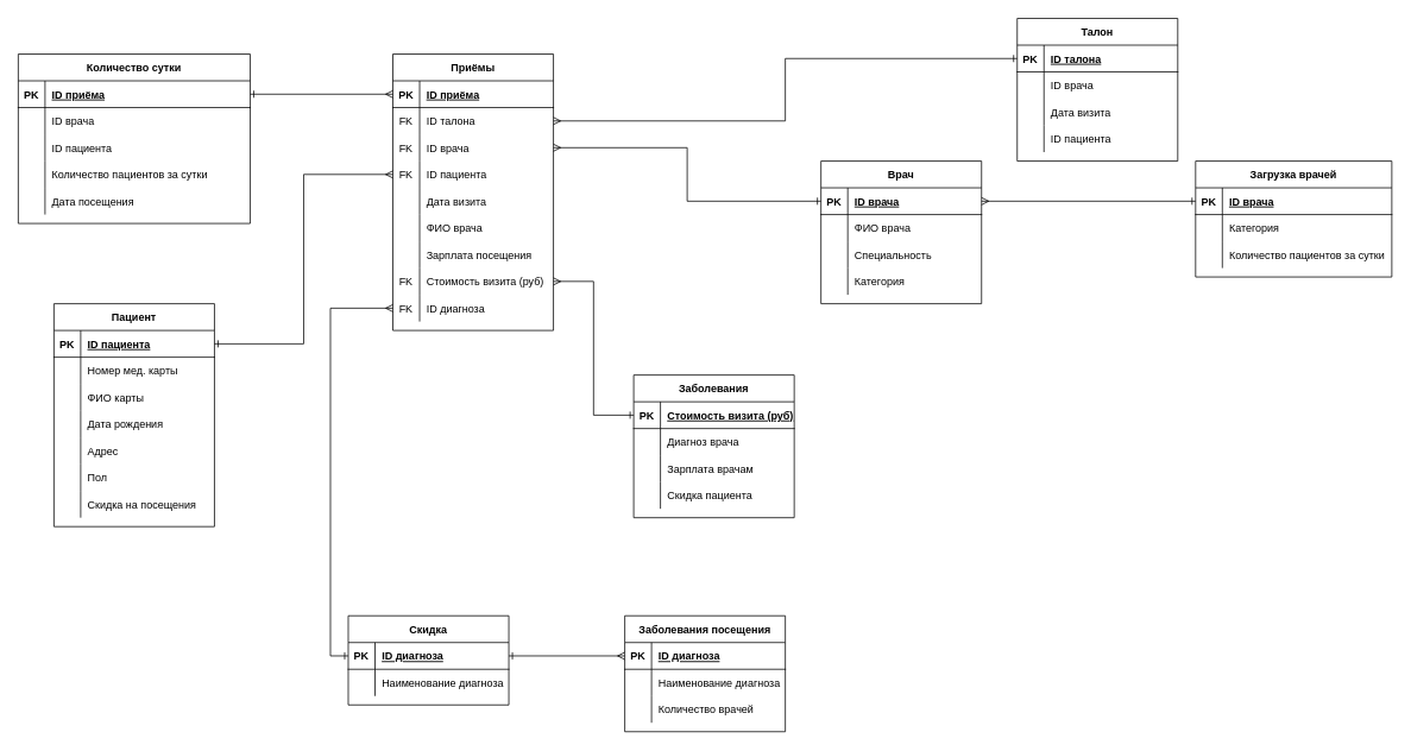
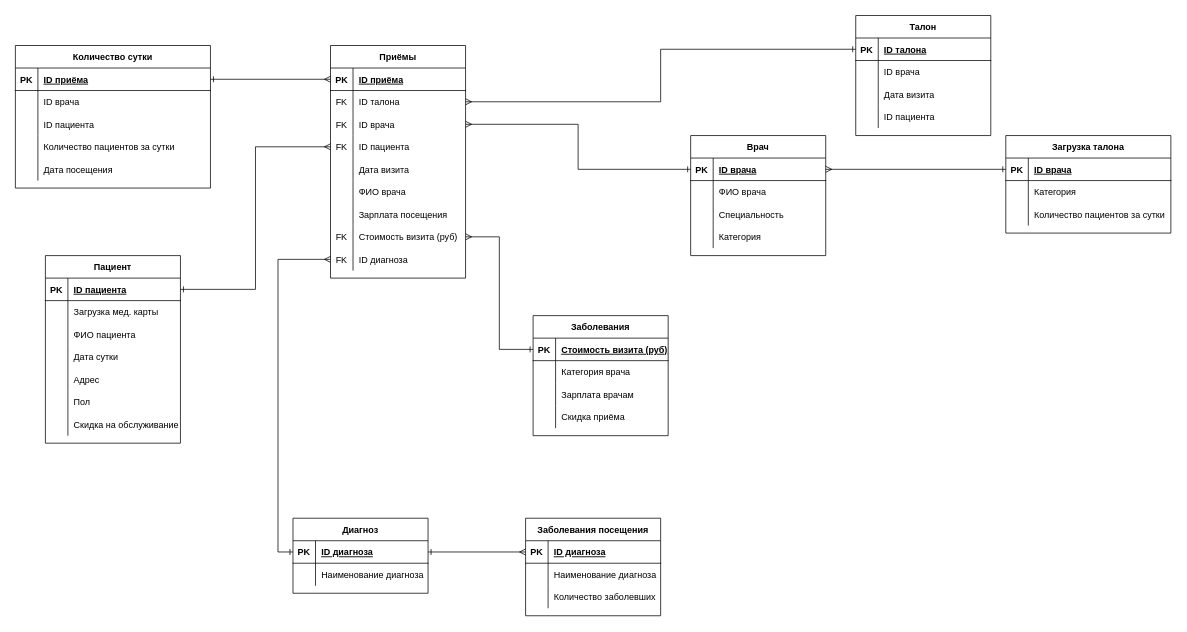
- <mxCell id="124" value="Загрузка врачей" style="shape=table;startSize=30;container=1;collapsible=1;childLayout=tableLayout;fixedRows=1;rowLines=0;fontStyle=1;align=center;resizeLast=1;labelBorderColor=none;" parent="1" vertex="1"><mxGeometry x="1340" y="180" width="220" height="130" as="geometry" /></mxCell>
+ <mxCell id="124" value="Загрузка талона" style="shape=table;startSize=30;container=1;collapsible=1;childLayout=tableLayout;fixedRows=1;rowLines=0;fontStyle=1;align=center;resizeLast=1;labelBorderColor=none;" parent="1" vertex="1"><mxGeometry x="1340" y="180" width="220" height="130" as="geometry" /></mxCell>
- <mxCell id="59" value="Номер мед. карты" style="shape=partialRectangle;connectable=0;fillColor=none;top=0;left=0;bottom=0;right=0;align=left;spacingLeft=6;overflow=hidden;labelBorderColor=none;" parent="57" vertex="1"><mxGeometry x="30" width="150" height="30" as="geometry"><mxRectangle width="150" height="30" as="alternateBounds" /></mxGeometry></mxCell>
+ <mxCell id="59" value="Загрузка мед. карты" style="shape=partialRectangle;connectable=0;fillColor=none;top=0;left=0;bottom=0;right=0;align=left;spacingLeft=6;overflow=hidden;labelBorderColor=none;" parent="57" vertex="1"><mxGeometry x="30" width="150" height="30" as="geometry"><mxRectangle width="150" height="30" as="alternateBounds" /></mxGeometry></mxCell>
- <mxCell id="62" value="ФИО карты" style="shape=partialRectangle;connectable=0;fillColor=none;top=0;left=0;bottom=0;right=0;align=left;spacingLeft=6;overflow=hidden;labelBorderColor=none;" parent="60" vertex="1"><mxGeometry x="30" width="150" height="30" as="geometry"><mxRectangle width="150" height="30" as="alternateBounds" /></mxGeometry></mxCell>
+ <mxCell id="62" value="ФИО пациента" style="shape=partialRectangle;connectable=0;fillColor=none;top=0;left=0;bottom=0;right=0;align=left;spacingLeft=6;overflow=hidden;labelBorderColor=none;" parent="60" vertex="1"><mxGeometry x="30" width="150" height="30" as="geometry"><mxRectangle width="150" height="30" as="alternateBounds" /></mxGeometry></mxCell>
- <mxCell id="65" value="Дата рождения" style="shape=partialRectangle;connectable=0;fillColor=none;top=0;left=0;bottom=0;right=0;align=left;spacingLeft=6;overflow=hidden;labelBorderColor=none;" parent="63" vertex="1"><mxGeometry x="30" width="150" height="30" as="geometry"><mxRectangle width="150" height="30" as="alternateBounds" /></mxGeometry></mxCell>
+ <mxCell id="65" value="Дата сутки" style="shape=partialRectangle;connectable=0;fillColor=none;top=0;left=0;bottom=0;right=0;align=left;spacingLeft=6;overflow=hidden;labelBorderColor=none;" parent="63" vertex="1"><mxGeometry x="30" width="150" height="30" as="geometry"><mxRectangle width="150" height="30" as="alternateBounds" /></mxGeometry></mxCell>
- <mxCell id="117" value="Диагноз врача" style="shape=partialRectangle;connectable=0;fillColor=none;top=0;left=0;bottom=0;right=0;align=left;spacingLeft=6;overflow=hidden;labelBorderColor=none;" parent="115" vertex="1"><mxGeometry x="30" width="150" height="30" as="geometry"><mxRectangle width="150" height="30" as="alternateBounds" /></mxGeometry></mxCell>
+ <mxCell id="117" value="Категория врача" style="shape=partialRectangle;connectable=0;fillColor=none;top=0;left=0;bottom=0;right=0;align=left;spacingLeft=6;overflow=hidden;labelBorderColor=none;" parent="115" vertex="1"><mxGeometry x="30" width="150" height="30" as="geometry"><mxRectangle width="150" height="30" as="alternateBounds" /></mxGeometry></mxCell>
- <mxCell id="123" value="Скидка пациента" style="shape=partialRectangle;connectable=0;fillColor=none;top=0;left=0;bottom=0;right=0;align=left;spacingLeft=6;overflow=hidden;labelBorderColor=none;" parent="121" vertex="1"><mxGeometry x="30" width="150" height="30" as="geometry"><mxRectangle width="150" height="30" as="alternateBounds" /></mxGeometry></mxCell>
+ <mxCell id="123" value="Скидка приёма" style="shape=partialRectangle;connectable=0;fillColor=none;top=0;left=0;bottom=0;right=0;align=left;spacingLeft=6;overflow=hidden;labelBorderColor=none;" parent="121" vertex="1"><mxGeometry x="30" width="150" height="30" as="geometry"><mxRectangle width="150" height="30" as="alternateBounds" /></mxGeometry></mxCell>
- <mxCell id="74" value="Скидка на посещения" style="shape=partialRectangle;connectable=0;fillColor=none;top=0;left=0;bottom=0;right=0;align=left;spacingLeft=6;overflow=hidden;labelBorderColor=none;" parent="72" vertex="1"><mxGeometry x="30" width="150" height="30" as="geometry"><mxRectangle width="150" height="30" as="alternateBounds" /></mxGeometry></mxCell>
+ <mxCell id="74" value="Скидка на обслуживание" style="shape=partialRectangle;connectable=0;fillColor=none;top=0;left=0;bottom=0;right=0;align=left;spacingLeft=6;overflow=hidden;labelBorderColor=none;" parent="72" vertex="1"><mxGeometry x="30" width="150" height="30" as="geometry"><mxRectangle width="150" height="30" as="alternateBounds" /></mxGeometry></mxCell>
- <mxCell id="30" value="Скидка" style="shape=table;startSize=30;container=1;collapsible=1;childLayout=tableLayout;fixedRows=1;rowLines=0;fontStyle=1;align=center;resizeLast=1;labelBorderColor=none;" parent="1" vertex="1"><mxGeometry x="390" y="690" width="180" height="100" as="geometry" /></mxCell>
+ <mxCell id="30" value="Диагноз" style="shape=table;startSize=30;container=1;collapsible=1;childLayout=tableLayout;fixedRows=1;rowLines=0;fontStyle=1;align=center;resizeLast=1;labelBorderColor=none;" parent="1" vertex="1"><mxGeometry x="390" y="690" width="180" height="100" as="geometry" /></mxCell>
- <mxCell id="110" value="Количество врачей" style="shape=partialRectangle;connectable=0;fillColor=none;top=0;left=0;bottom=0;right=0;align=left;spacingLeft=6;overflow=hidden;labelBorderColor=none;" parent="108" vertex="1"><mxGeometry x="30" width="150" height="30" as="geometry"><mxRectangle width="150" height="30" as="alternateBounds" /></mxGeometry></mxCell>
+ <mxCell id="110" value="Количество заболевших" style="shape=partialRectangle;connectable=0;fillColor=none;top=0;left=0;bottom=0;right=0;align=left;spacingLeft=6;overflow=hidden;labelBorderColor=none;" parent="108" vertex="1"><mxGeometry x="30" width="150" height="30" as="geometry"><mxRectangle width="150" height="30" as="alternateBounds" /></mxGeometry></mxCell>
